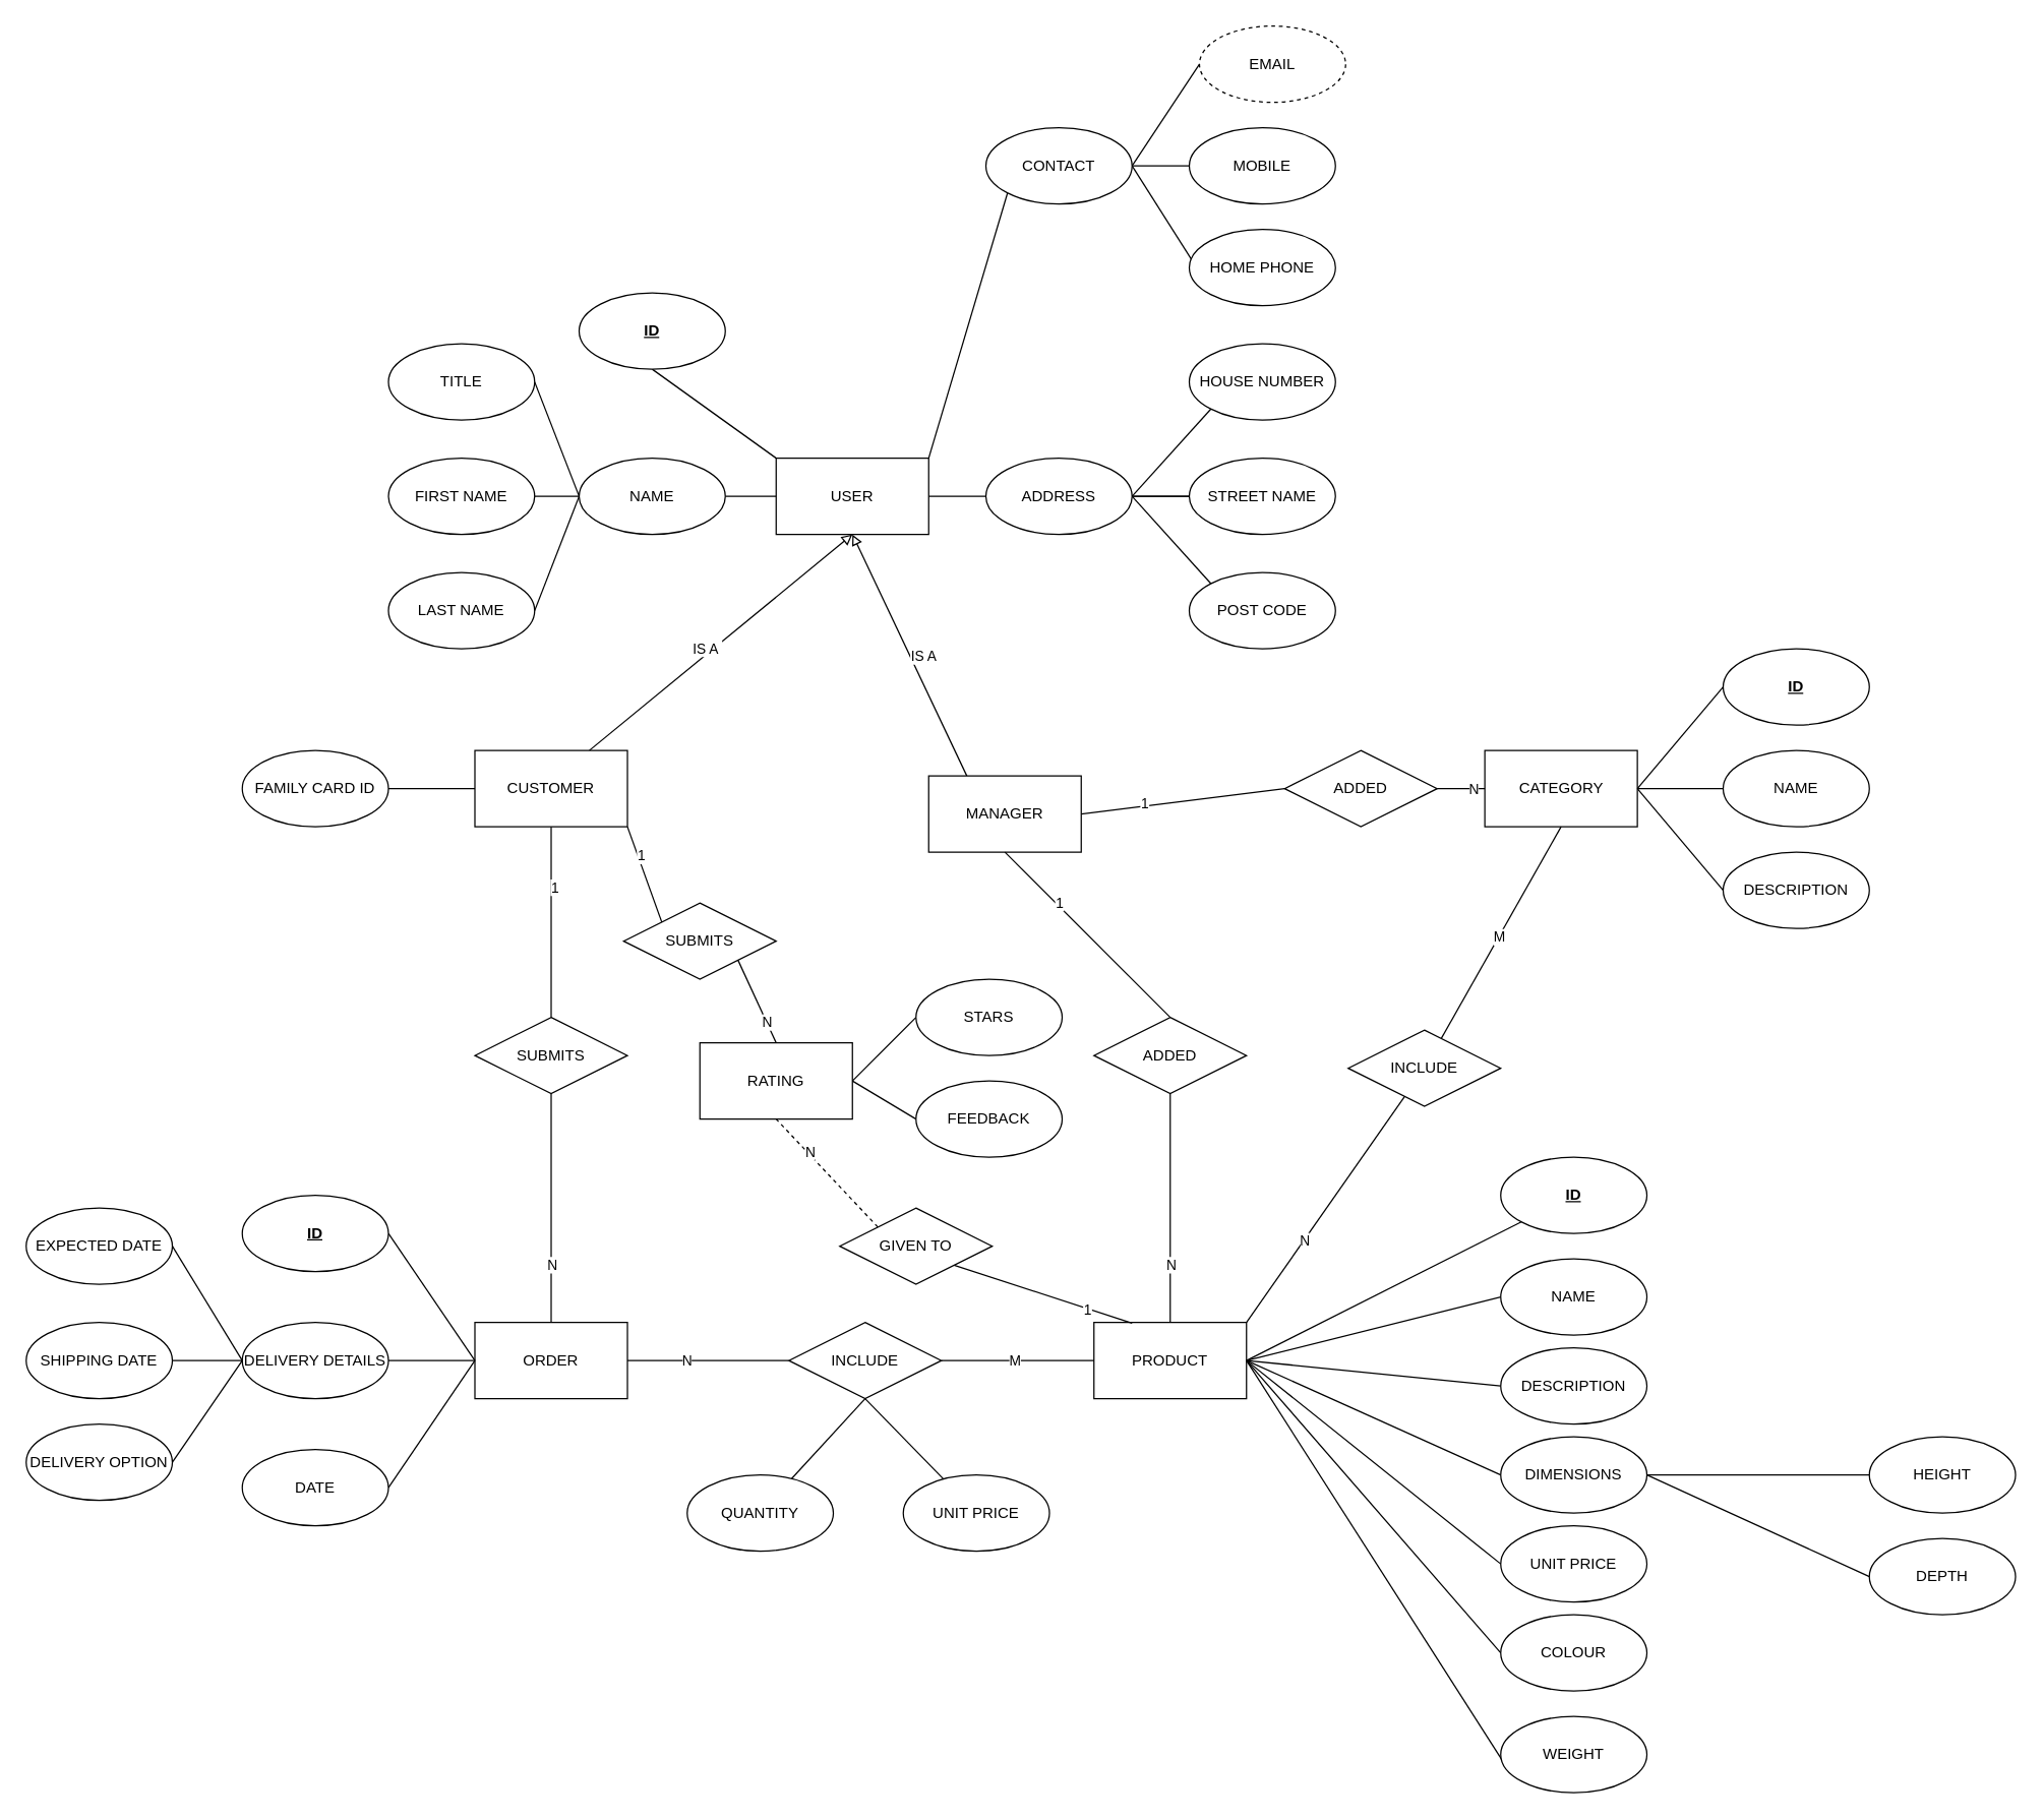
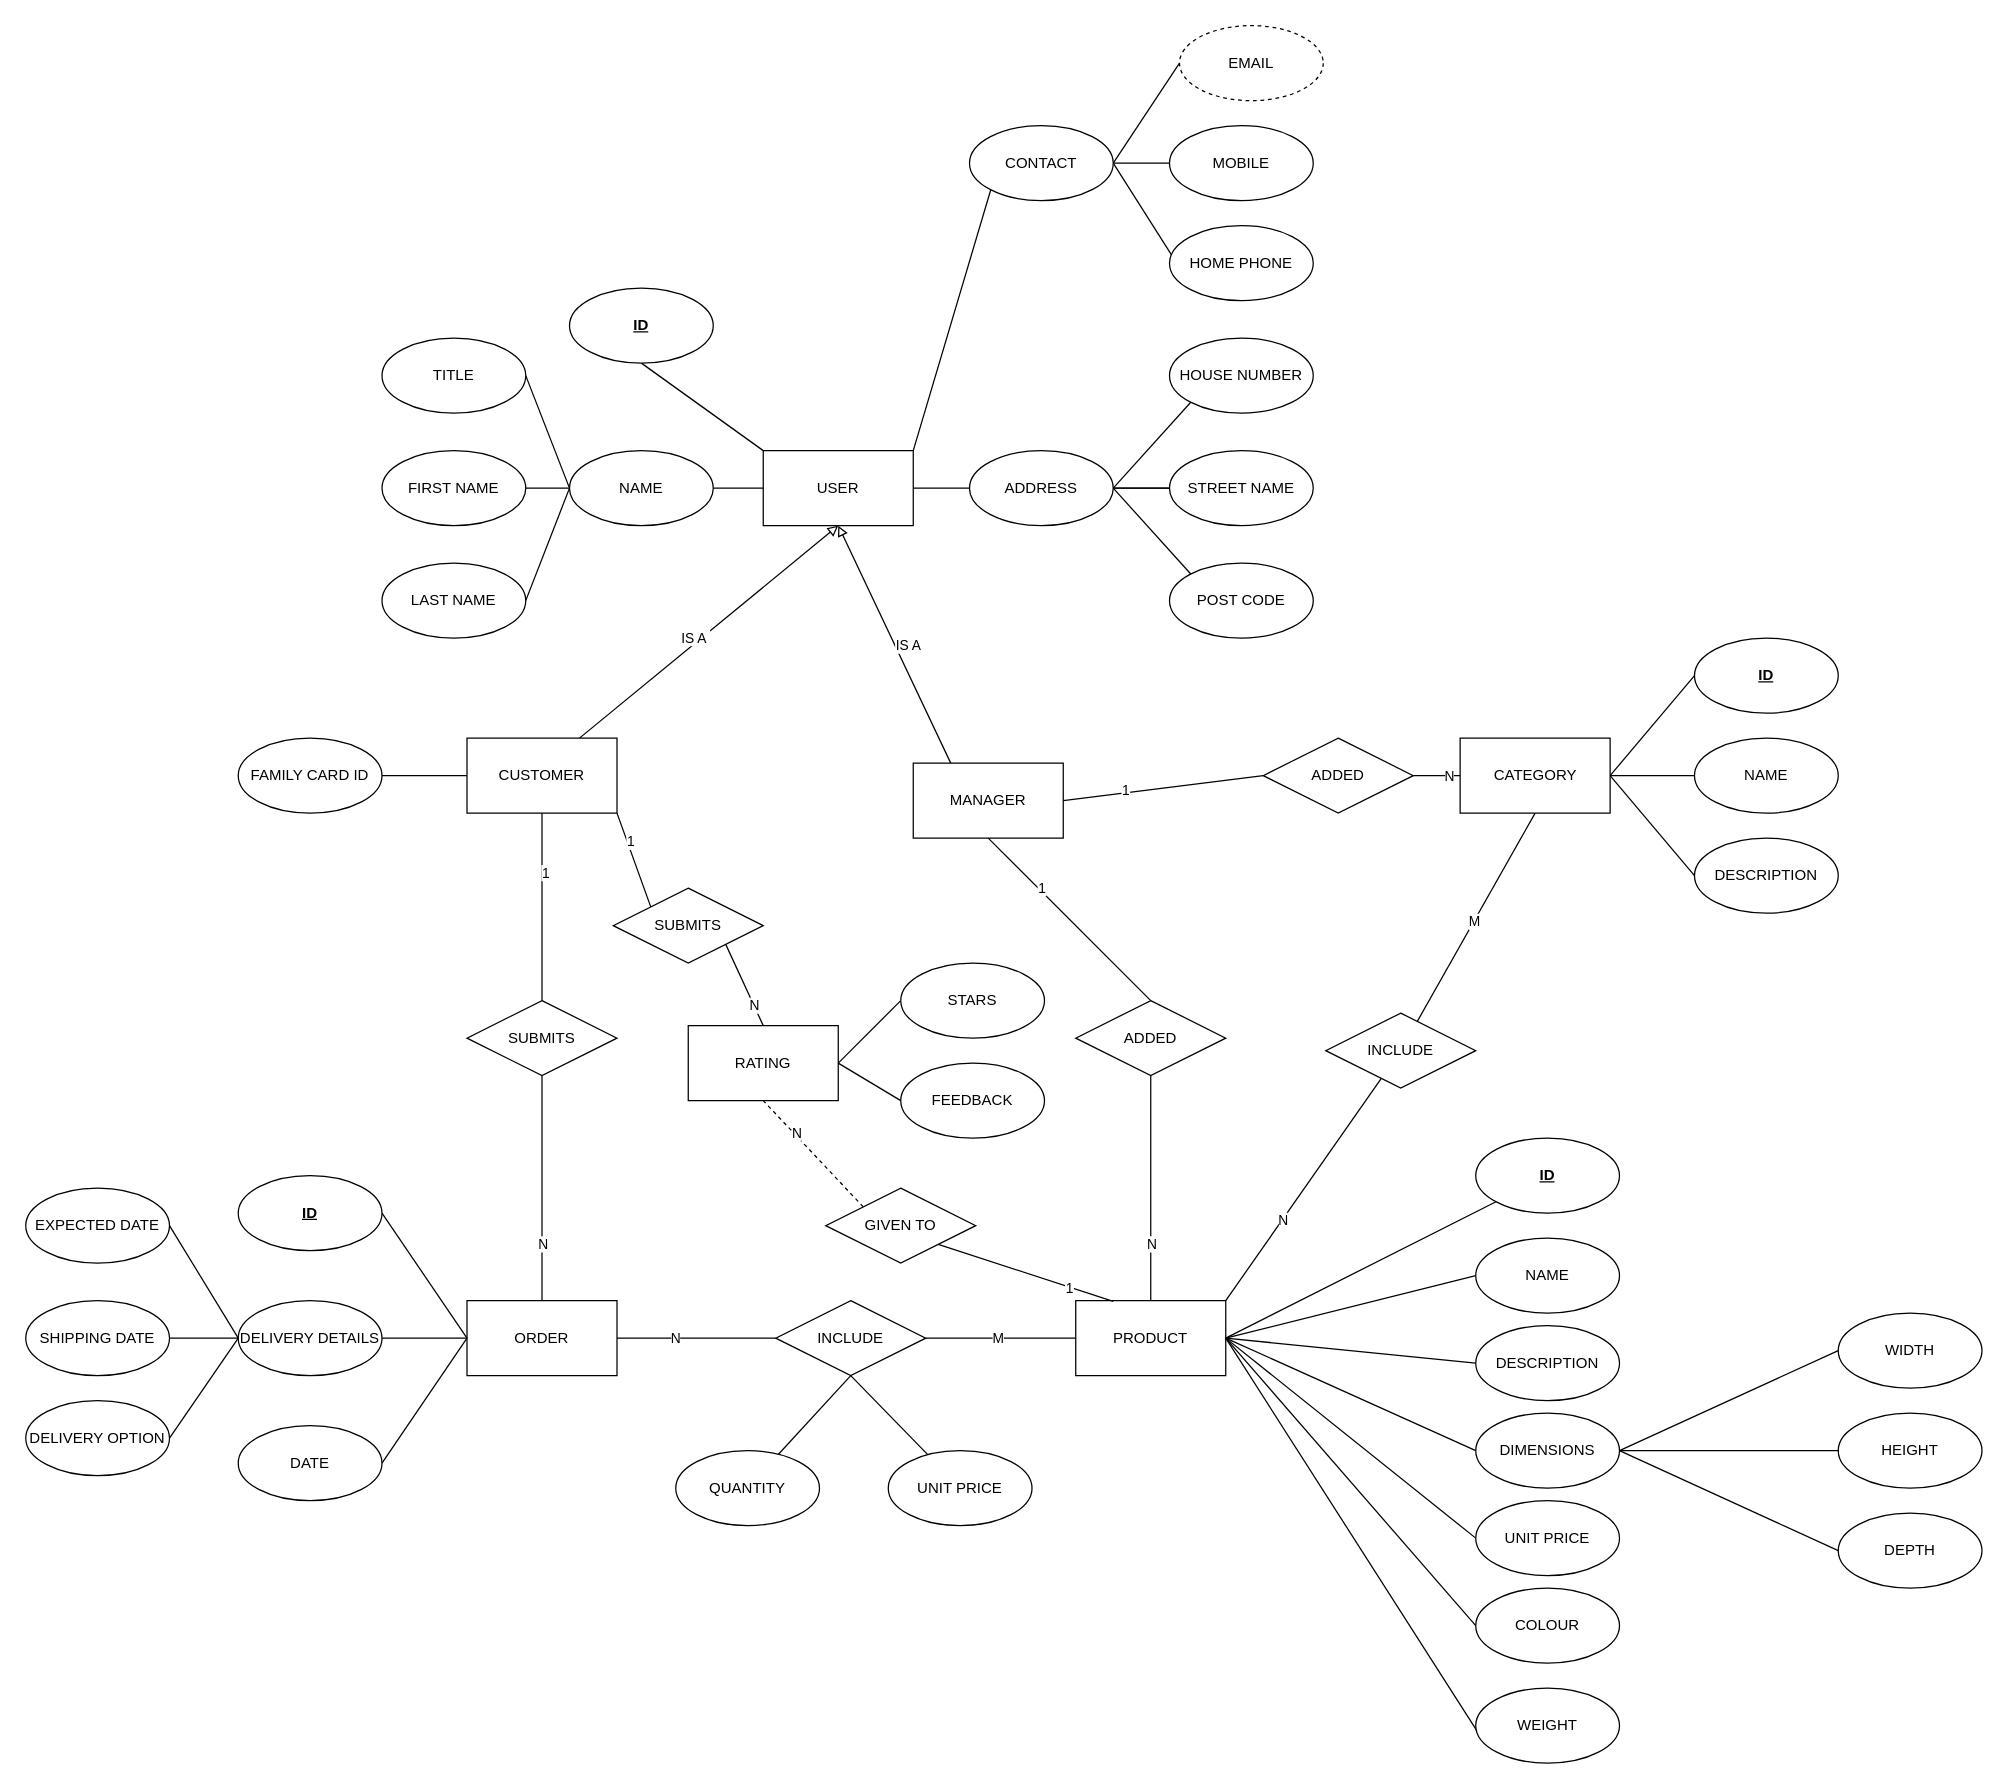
+ <mxCell id="77" value="WIDTH" style="ellipse;whiteSpace=wrap;html=1;" vertex="1" parent="1"><mxGeometry x="1470" y="1050" width="115" height="60" as="geometry" /></mxCell>
+ <mxCell id="72" style="edgeStyle=none;rounded=0;orthogonalLoop=1;jettySize=auto;html=1;entryX=0;entryY=0.5;entryDx=0;entryDy=0;startArrow=none;startFill=0;endArrow=none;endFill=0;exitX=1;exitY=0.5;exitDx=0;exitDy=0;" edge="1" parent="1" source="76" target="77"><mxGeometry relative="1" as="geometry" /></mxCell>
